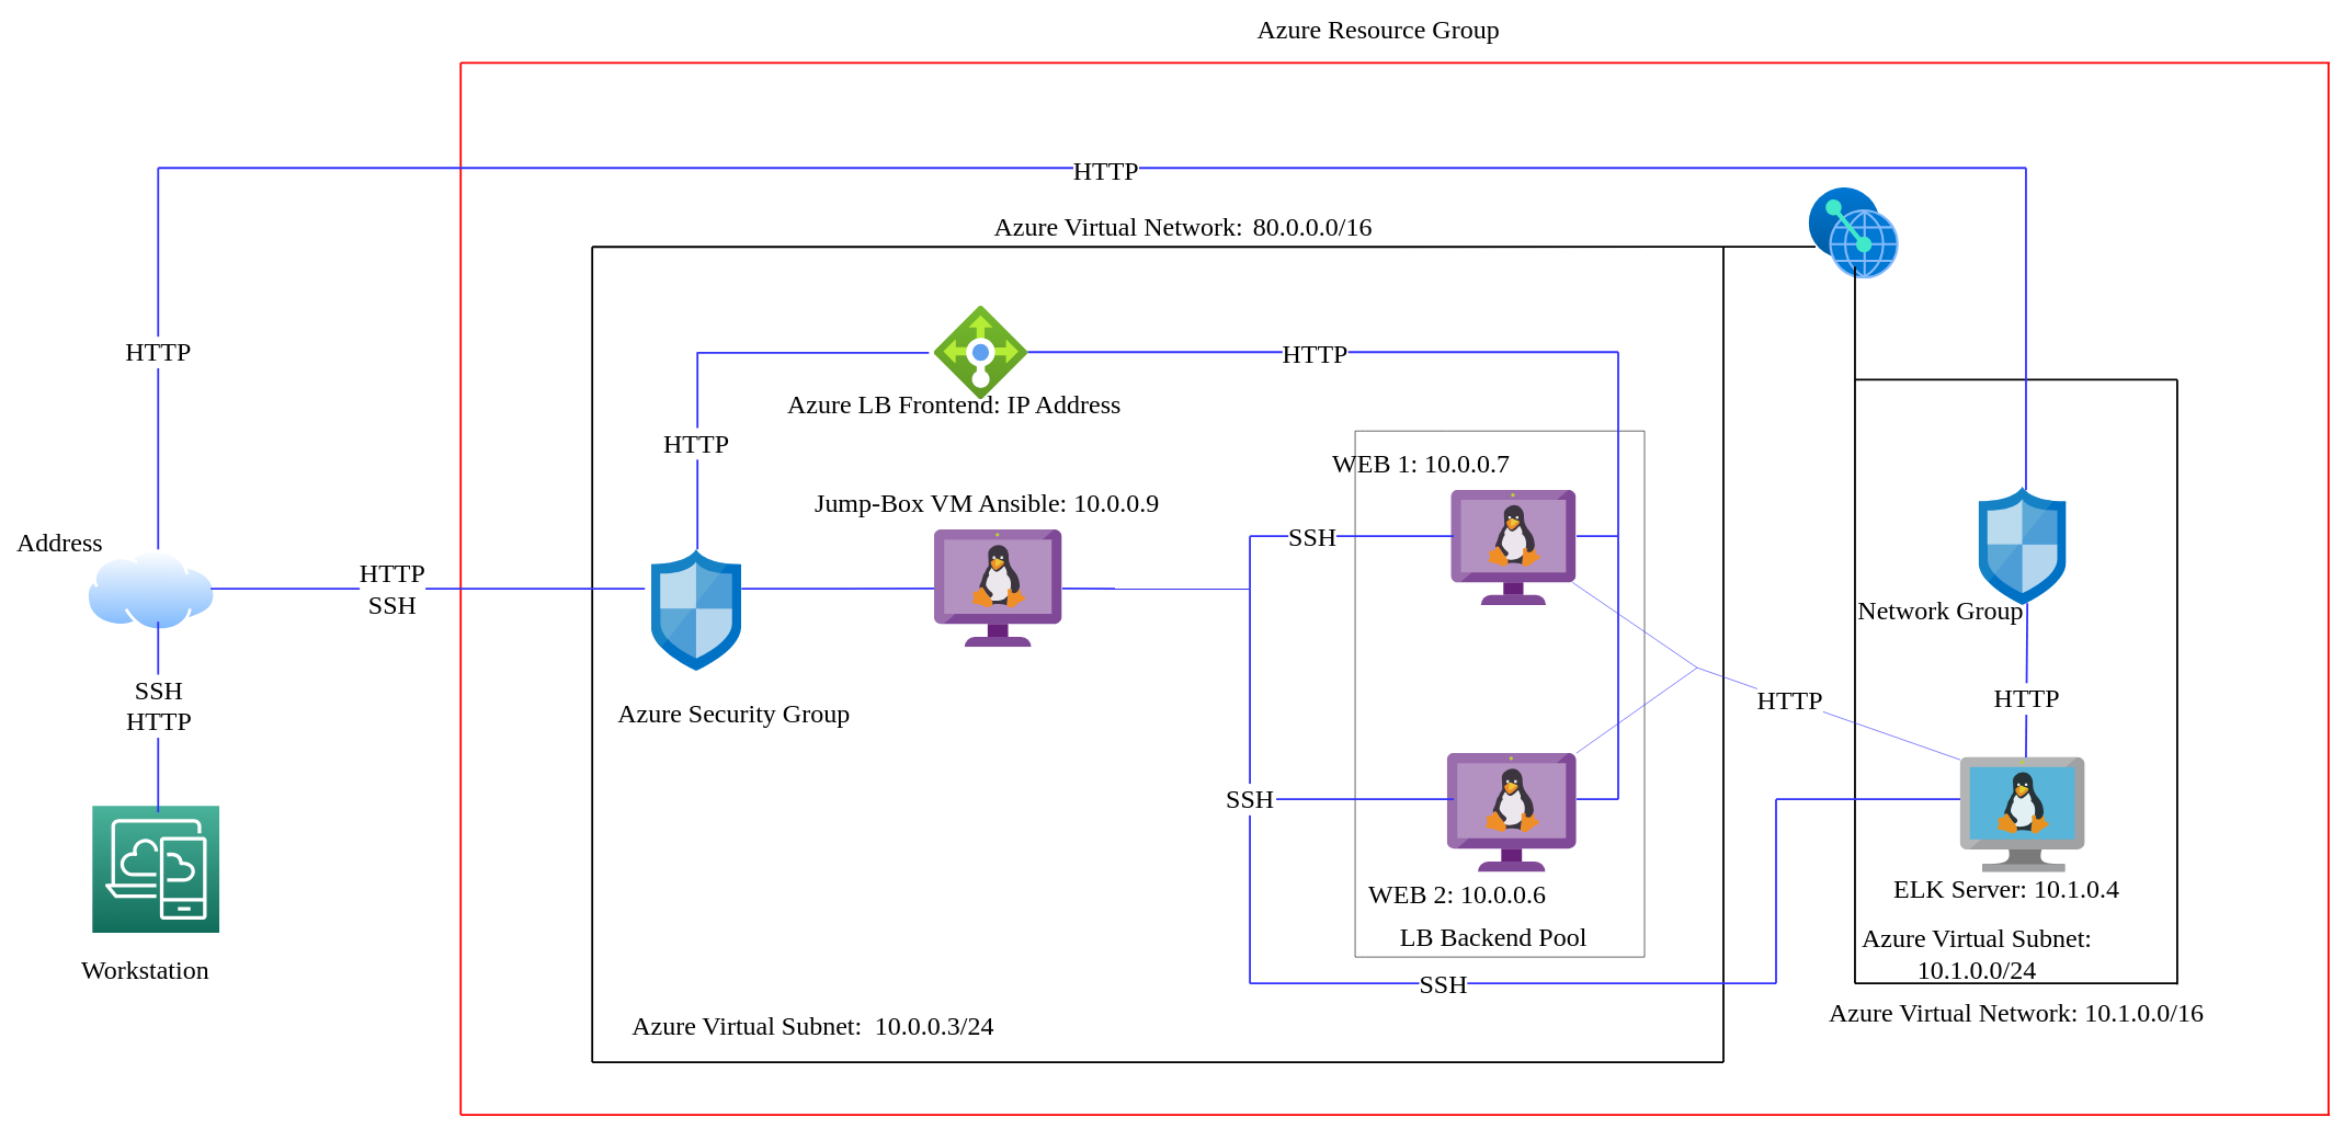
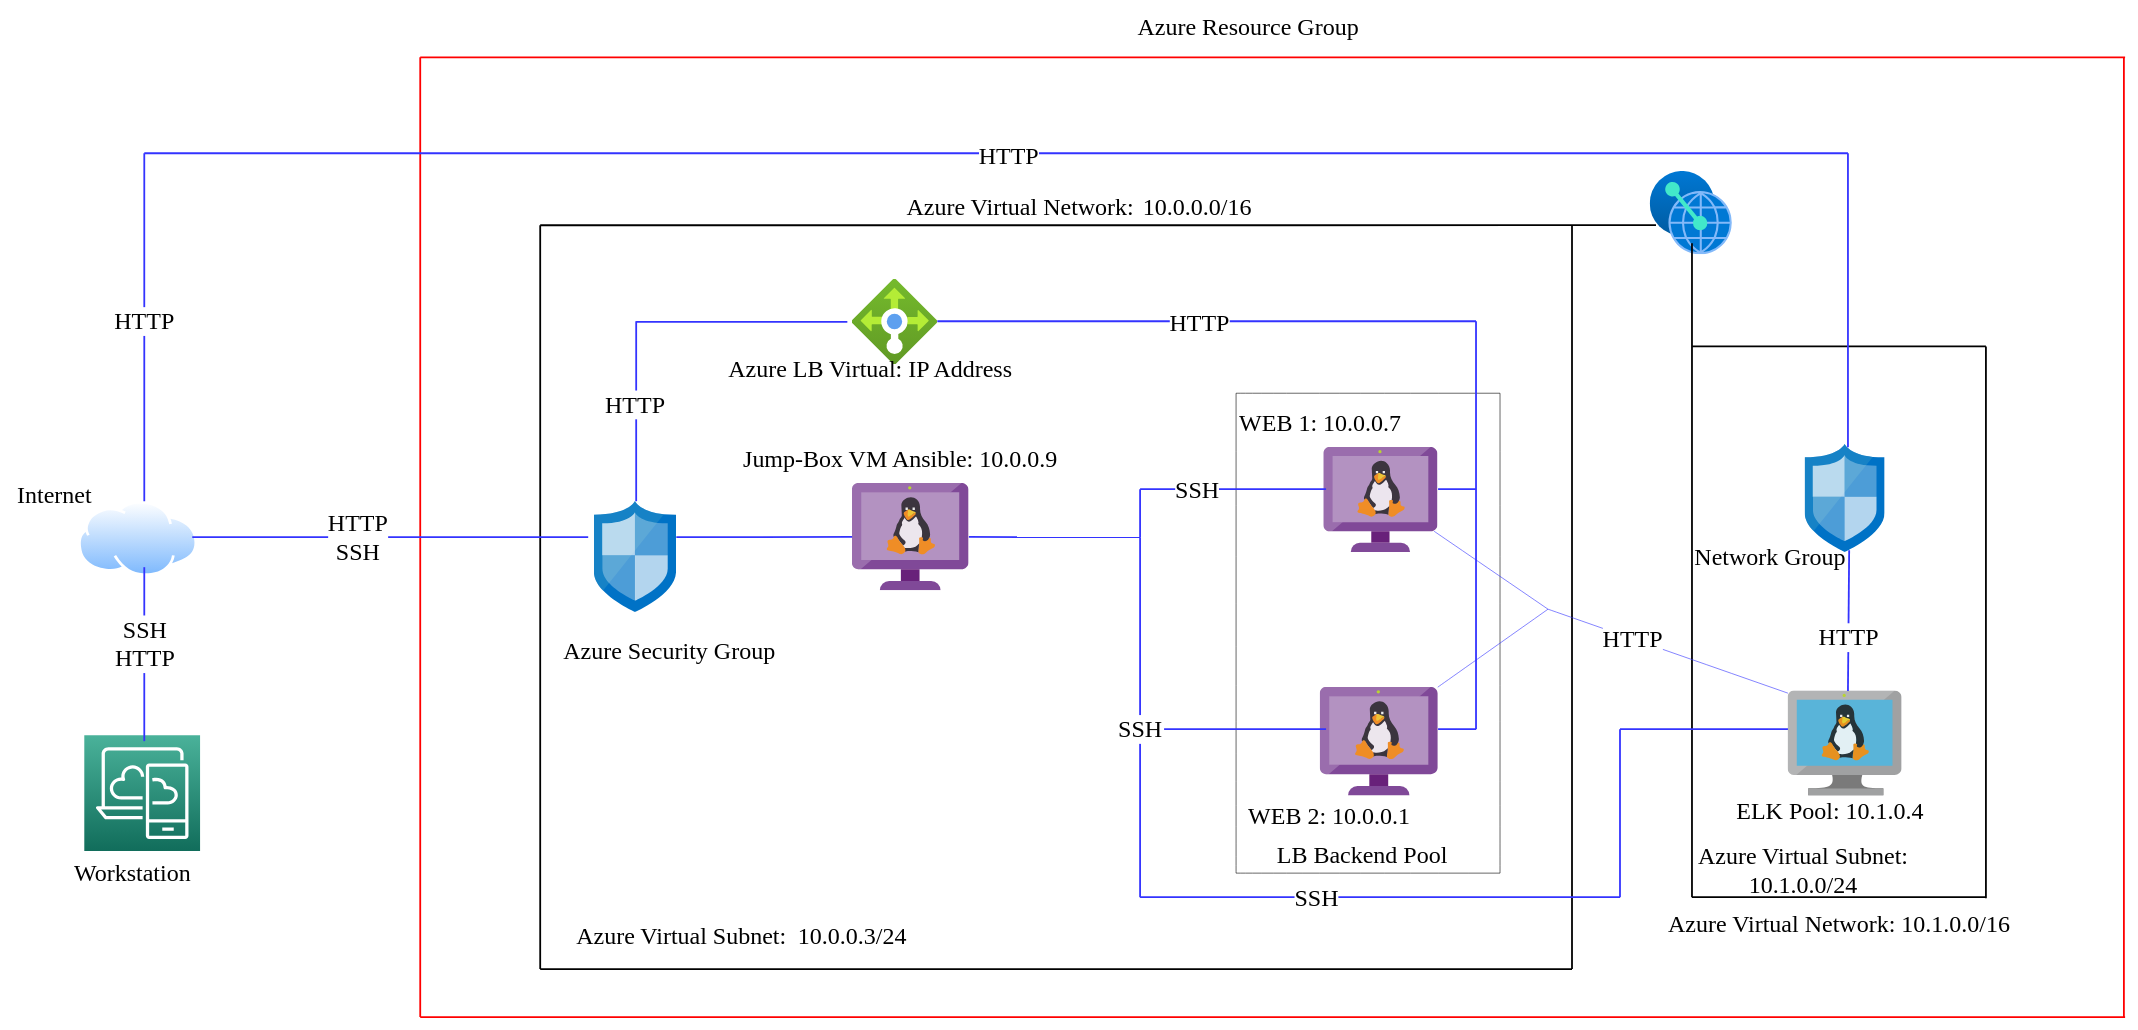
- <mxCell id="66" value="Azure Resource Group" style="text;html=1;align=center;verticalAlign=middle;resizable=0;points=[];autosize=1;strokeColor=none;fillColor=none;sketch=1;hachureGap=4;fontFamily=Times New Roman;fontSize=40;" parent="1" vertex="1"><mxGeometry x="1905" y="20" width="380" height="50" as="geometry" /></mxCell>
+ <mxCell id="66" value="Azure Resource Group" style="text;html=1;align=center;verticalAlign=middle;resizable=0;points=[];autosize=1;strokeColor=none;fillColor=none;sketch=1;hachureGap=4;fontFamily=Times New Roman;fontSize=40;" parent="1" vertex="1"><mxGeometry x="1890" y="20" width="380" height="50" as="geometry" /></mxCell>
- <mxCell id="73" value="80.0.0.0/16" style="text;html=1;align=center;verticalAlign=middle;resizable=0;points=[];autosize=1;strokeColor=none;fillColor=none;sketch=1;hachureGap=4;fontFamily=Times New Roman;fontSize=40;" parent="1" vertex="1"><mxGeometry x="1895" y="320" width="200" height="50" as="geometry" /></mxCell>
+ <mxCell id="73" value="10.0.0.0/16" style="text;html=1;align=center;verticalAlign=middle;resizable=0;points=[];autosize=1;strokeColor=none;fillColor=none;sketch=1;hachureGap=4;fontFamily=Times New Roman;fontSize=40;" parent="1" vertex="1"><mxGeometry x="1895" y="320" width="200" height="50" as="geometry" /></mxCell>
- <mxCell id="76" value="Azure LB Frontend: IP Address&amp;nbsp;&amp;nbsp;" style="text;html=1;align=center;verticalAlign=middle;resizable=0;points=[];autosize=1;strokeColor=none;fillColor=none;sketch=1;hachureGap=4;fontFamily=Times New Roman;fontSize=40;" parent="1" vertex="1"><mxGeometry x="1190" y="590" width="540" height="50" as="geometry" /></mxCell>
+ <mxCell id="76" value="Azure LB Virtual: IP Address&amp;nbsp;&amp;nbsp;" style="text;html=1;align=center;verticalAlign=middle;resizable=0;points=[];autosize=1;strokeColor=none;fillColor=none;sketch=1;hachureGap=4;fontFamily=Times New Roman;fontSize=40;" parent="1" vertex="1"><mxGeometry x="1190" y="590" width="540" height="50" as="geometry" /></mxCell>
- <mxCell id="77" value="WEB 1: 10.0.0.7" style="text;html=1;align=center;verticalAlign=middle;resizable=0;points=[];autosize=1;strokeColor=none;fillColor=none;sketch=1;hachureGap=4;fontFamily=Times New Roman;fontSize=40;" vertex="1" parent="1"><mxGeometry x="2015" y="680" width="290" height="50" as="geometry" /></mxCell>
+ <mxCell id="77" value="WEB 1: 10.0.0.7" style="text;html=1;align=center;verticalAlign=middle;resizable=0;points=[];autosize=1;strokeColor=none;fillColor=none;sketch=1;hachureGap=4;fontFamily=Times New Roman;fontSize=40;" vertex="1" parent="1"><mxGeometry x="2055" y="680" width="290" height="50" as="geometry" /></mxCell>
- <mxCell id="63" value="&lt;font face=&quot;Times New Roman&quot; style=&quot;font-size: 40px&quot;&gt;Address&lt;/font&gt;" style="text;html=1;align=center;verticalAlign=middle;resizable=0;points=[];autosize=1;strokeColor=none;fillColor=none;sketch=1;hachureGap=4;fontFamily=Architects Daughter;fontSource=https%3A%2F%2Ffonts.googleapis.com%2Fcss%3Ffamily%3DArchitects%2BDaughter;fontSize=20;" parent="1" vertex="1"><mxGeometry x="20" y="805" width="140" height="40" as="geometry" /></mxCell>
+ <mxCell id="63" value="&lt;font face=&quot;Times New Roman&quot; style=&quot;font-size: 40px&quot;&gt;Internet&lt;/font&gt;" style="text;html=1;align=center;verticalAlign=middle;resizable=0;points=[];autosize=1;strokeColor=none;fillColor=none;sketch=1;hachureGap=4;fontFamily=Architects Daughter;fontSource=https%3A%2F%2Ffonts.googleapis.com%2Fcss%3Ffamily%3DArchitects%2BDaughter;fontSize=20;" parent="1" vertex="1"><mxGeometry x="20" y="805" width="140" height="40" as="geometry" /></mxCell>
- <mxCell id="72" value="ELK Server: 10.1.0.4" style="text;html=1;align=center;verticalAlign=middle;resizable=0;points=[];autosize=1;strokeColor=none;fillColor=none;sketch=1;hachureGap=4;fontFamily=Times New Roman;fontSize=40;" parent="1" vertex="1"><mxGeometry x="2870" y="1326" width="360" height="50" as="geometry" /></mxCell>
+ <mxCell id="72" value="ELK Pool: 10.1.0.4" style="text;html=1;align=center;verticalAlign=middle;resizable=0;points=[];autosize=1;strokeColor=none;fillColor=none;sketch=1;hachureGap=4;fontFamily=Times New Roman;fontSize=40;" parent="1" vertex="1"><mxGeometry x="2870" y="1326" width="360" height="50" as="geometry" /></mxCell>
- <mxCell id="78" value="WEB 2: 10.0.0.6" style="text;html=1;align=center;verticalAlign=middle;resizable=0;points=[];autosize=1;strokeColor=none;fillColor=none;sketch=1;hachureGap=4;fontFamily=Times New Roman;fontSize=40;" parent="1" vertex="1"><mxGeometry x="2070" y="1335" width="290" height="50" as="geometry" /></mxCell>
+ <mxCell id="78" value="WEB 2: 10.0.0.1" style="text;html=1;align=center;verticalAlign=middle;resizable=0;points=[];autosize=1;strokeColor=none;fillColor=none;sketch=1;hachureGap=4;fontFamily=Times New Roman;fontSize=40;" parent="1" vertex="1"><mxGeometry x="2070" y="1335" width="290" height="50" as="geometry" /></mxCell>
- <mxCell id="64" value="Workstation" style="text;html=1;align=center;verticalAlign=middle;resizable=0;points=[];autosize=1;strokeColor=none;fillColor=none;sketch=1;hachureGap=4;fontFamily=Times New Roman;fontSize=40;" parent="1" vertex="1"><mxGeometry x="115" y="1450" width="210" height="50" as="geometry" /></mxCell>
+ <mxCell id="64" value="Workstation" style="text;html=1;align=center;verticalAlign=middle;resizable=0;points=[];autosize=1;strokeColor=none;fillColor=none;sketch=1;hachureGap=4;fontFamily=Times New Roman;fontSize=40;" parent="1" vertex="1"><mxGeometry x="115" y="1430" width="210" height="50" as="geometry" /></mxCell>
